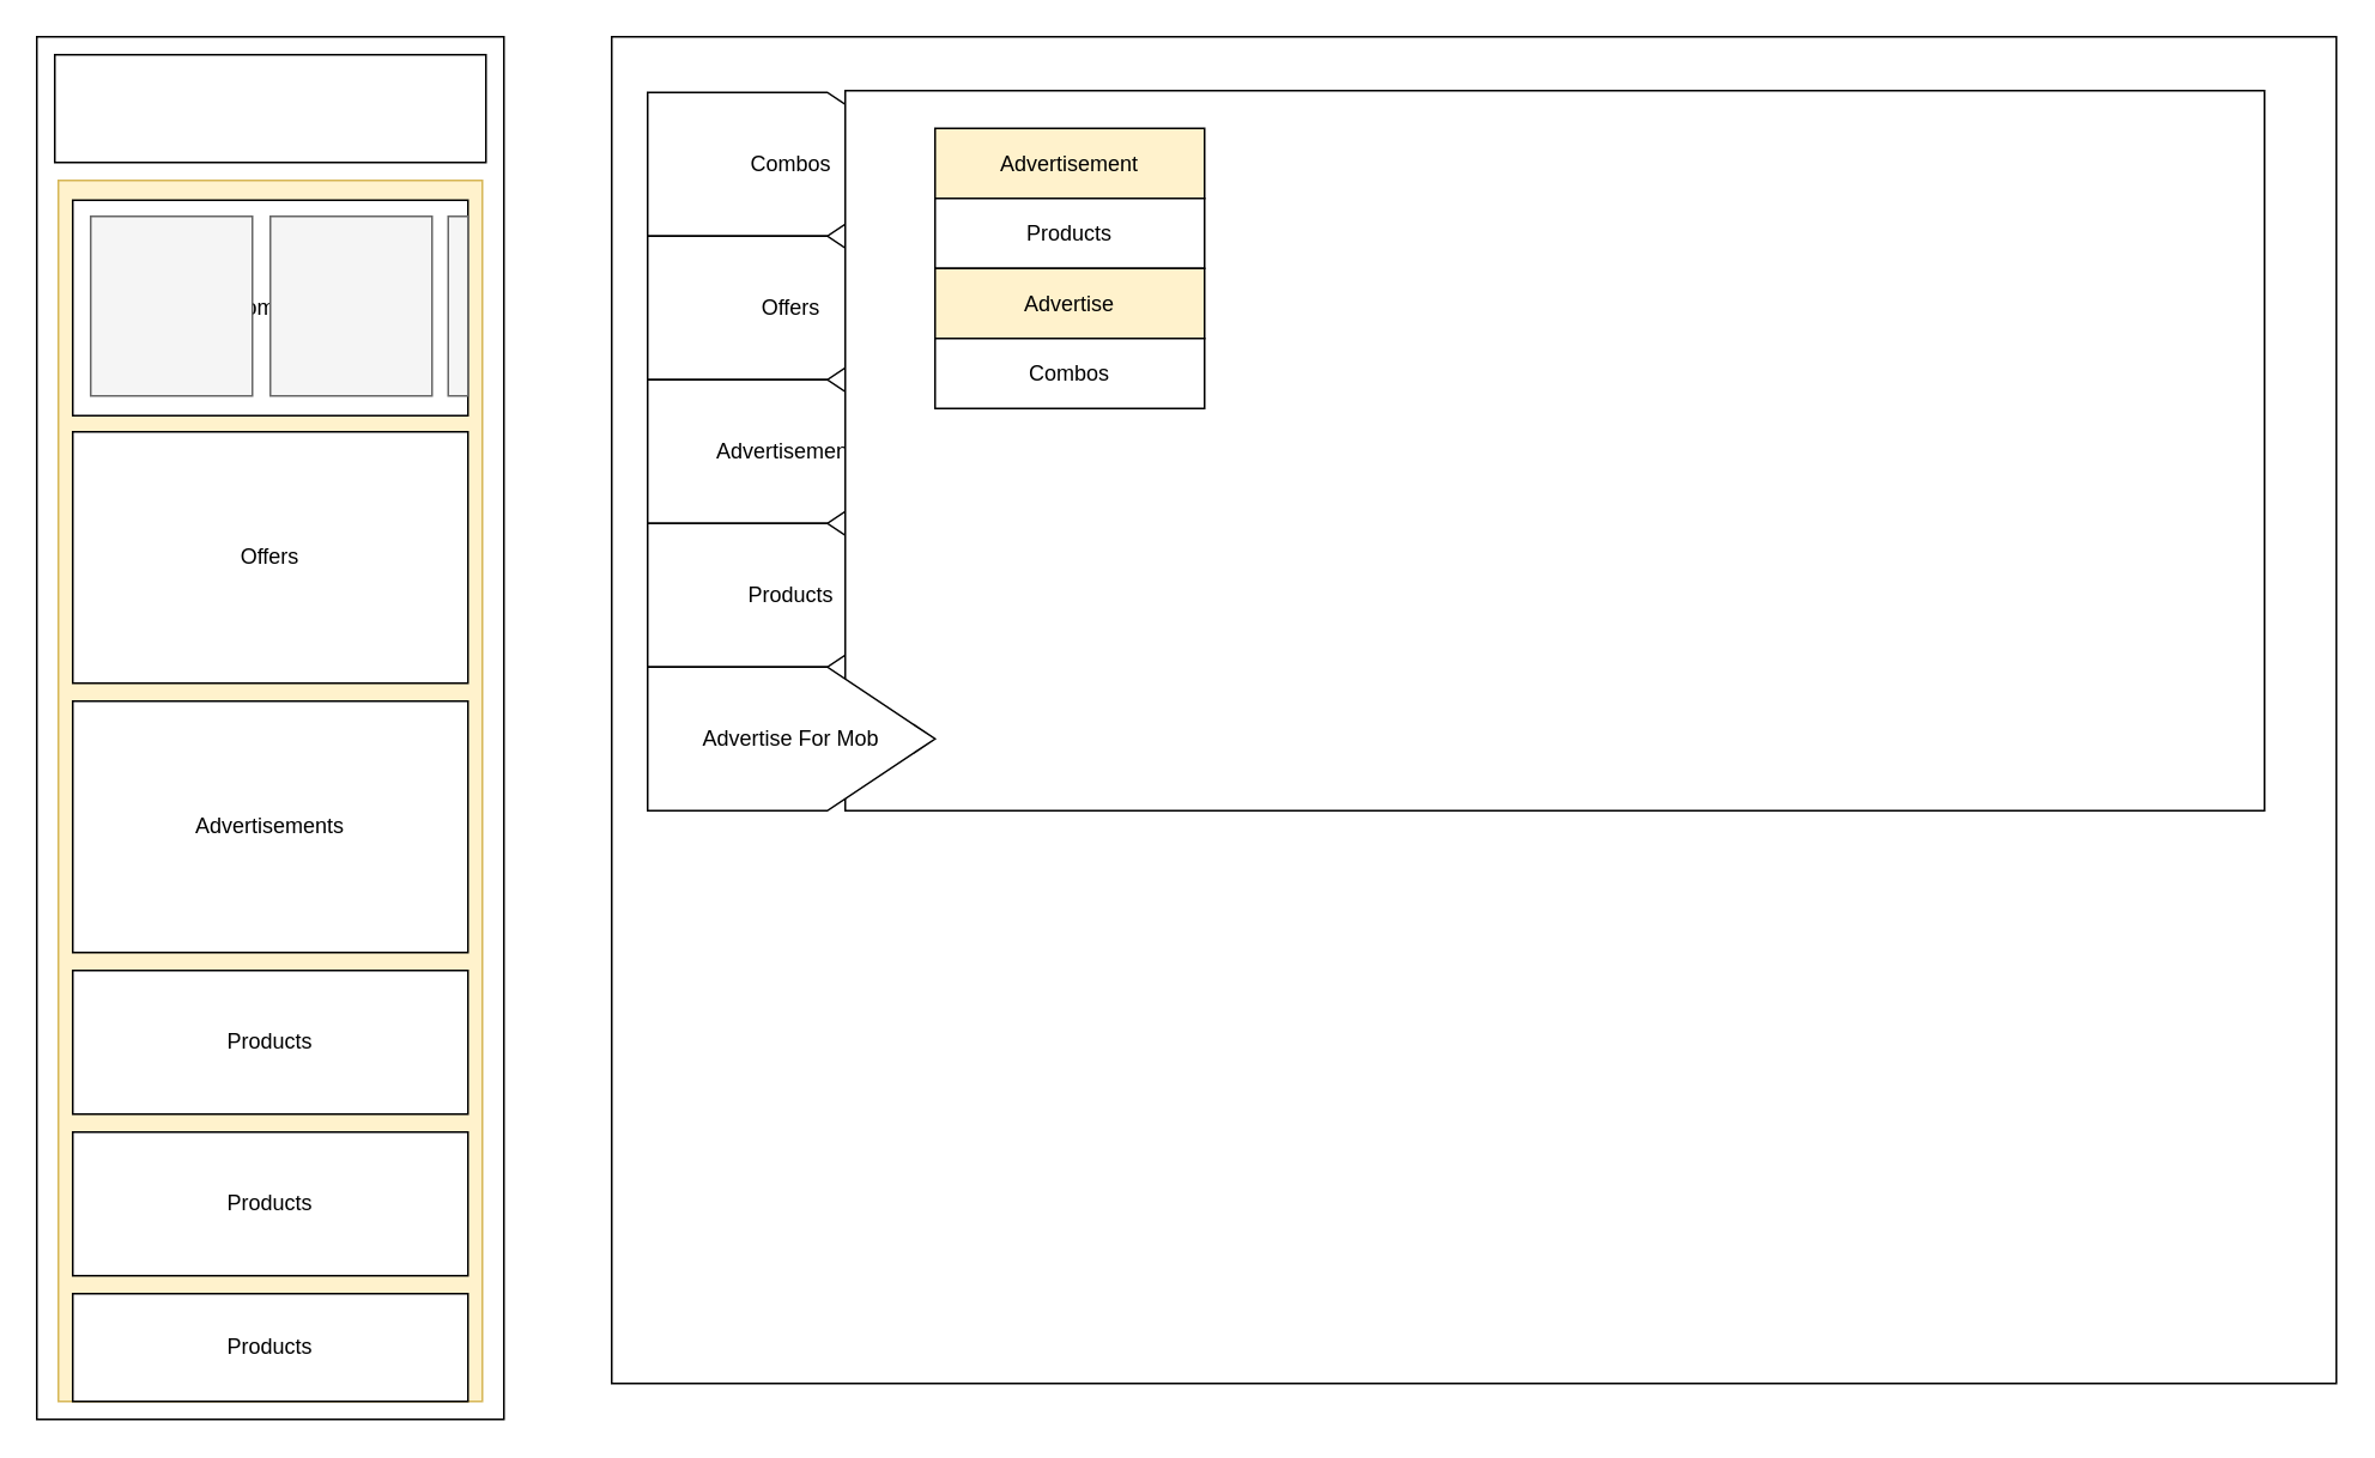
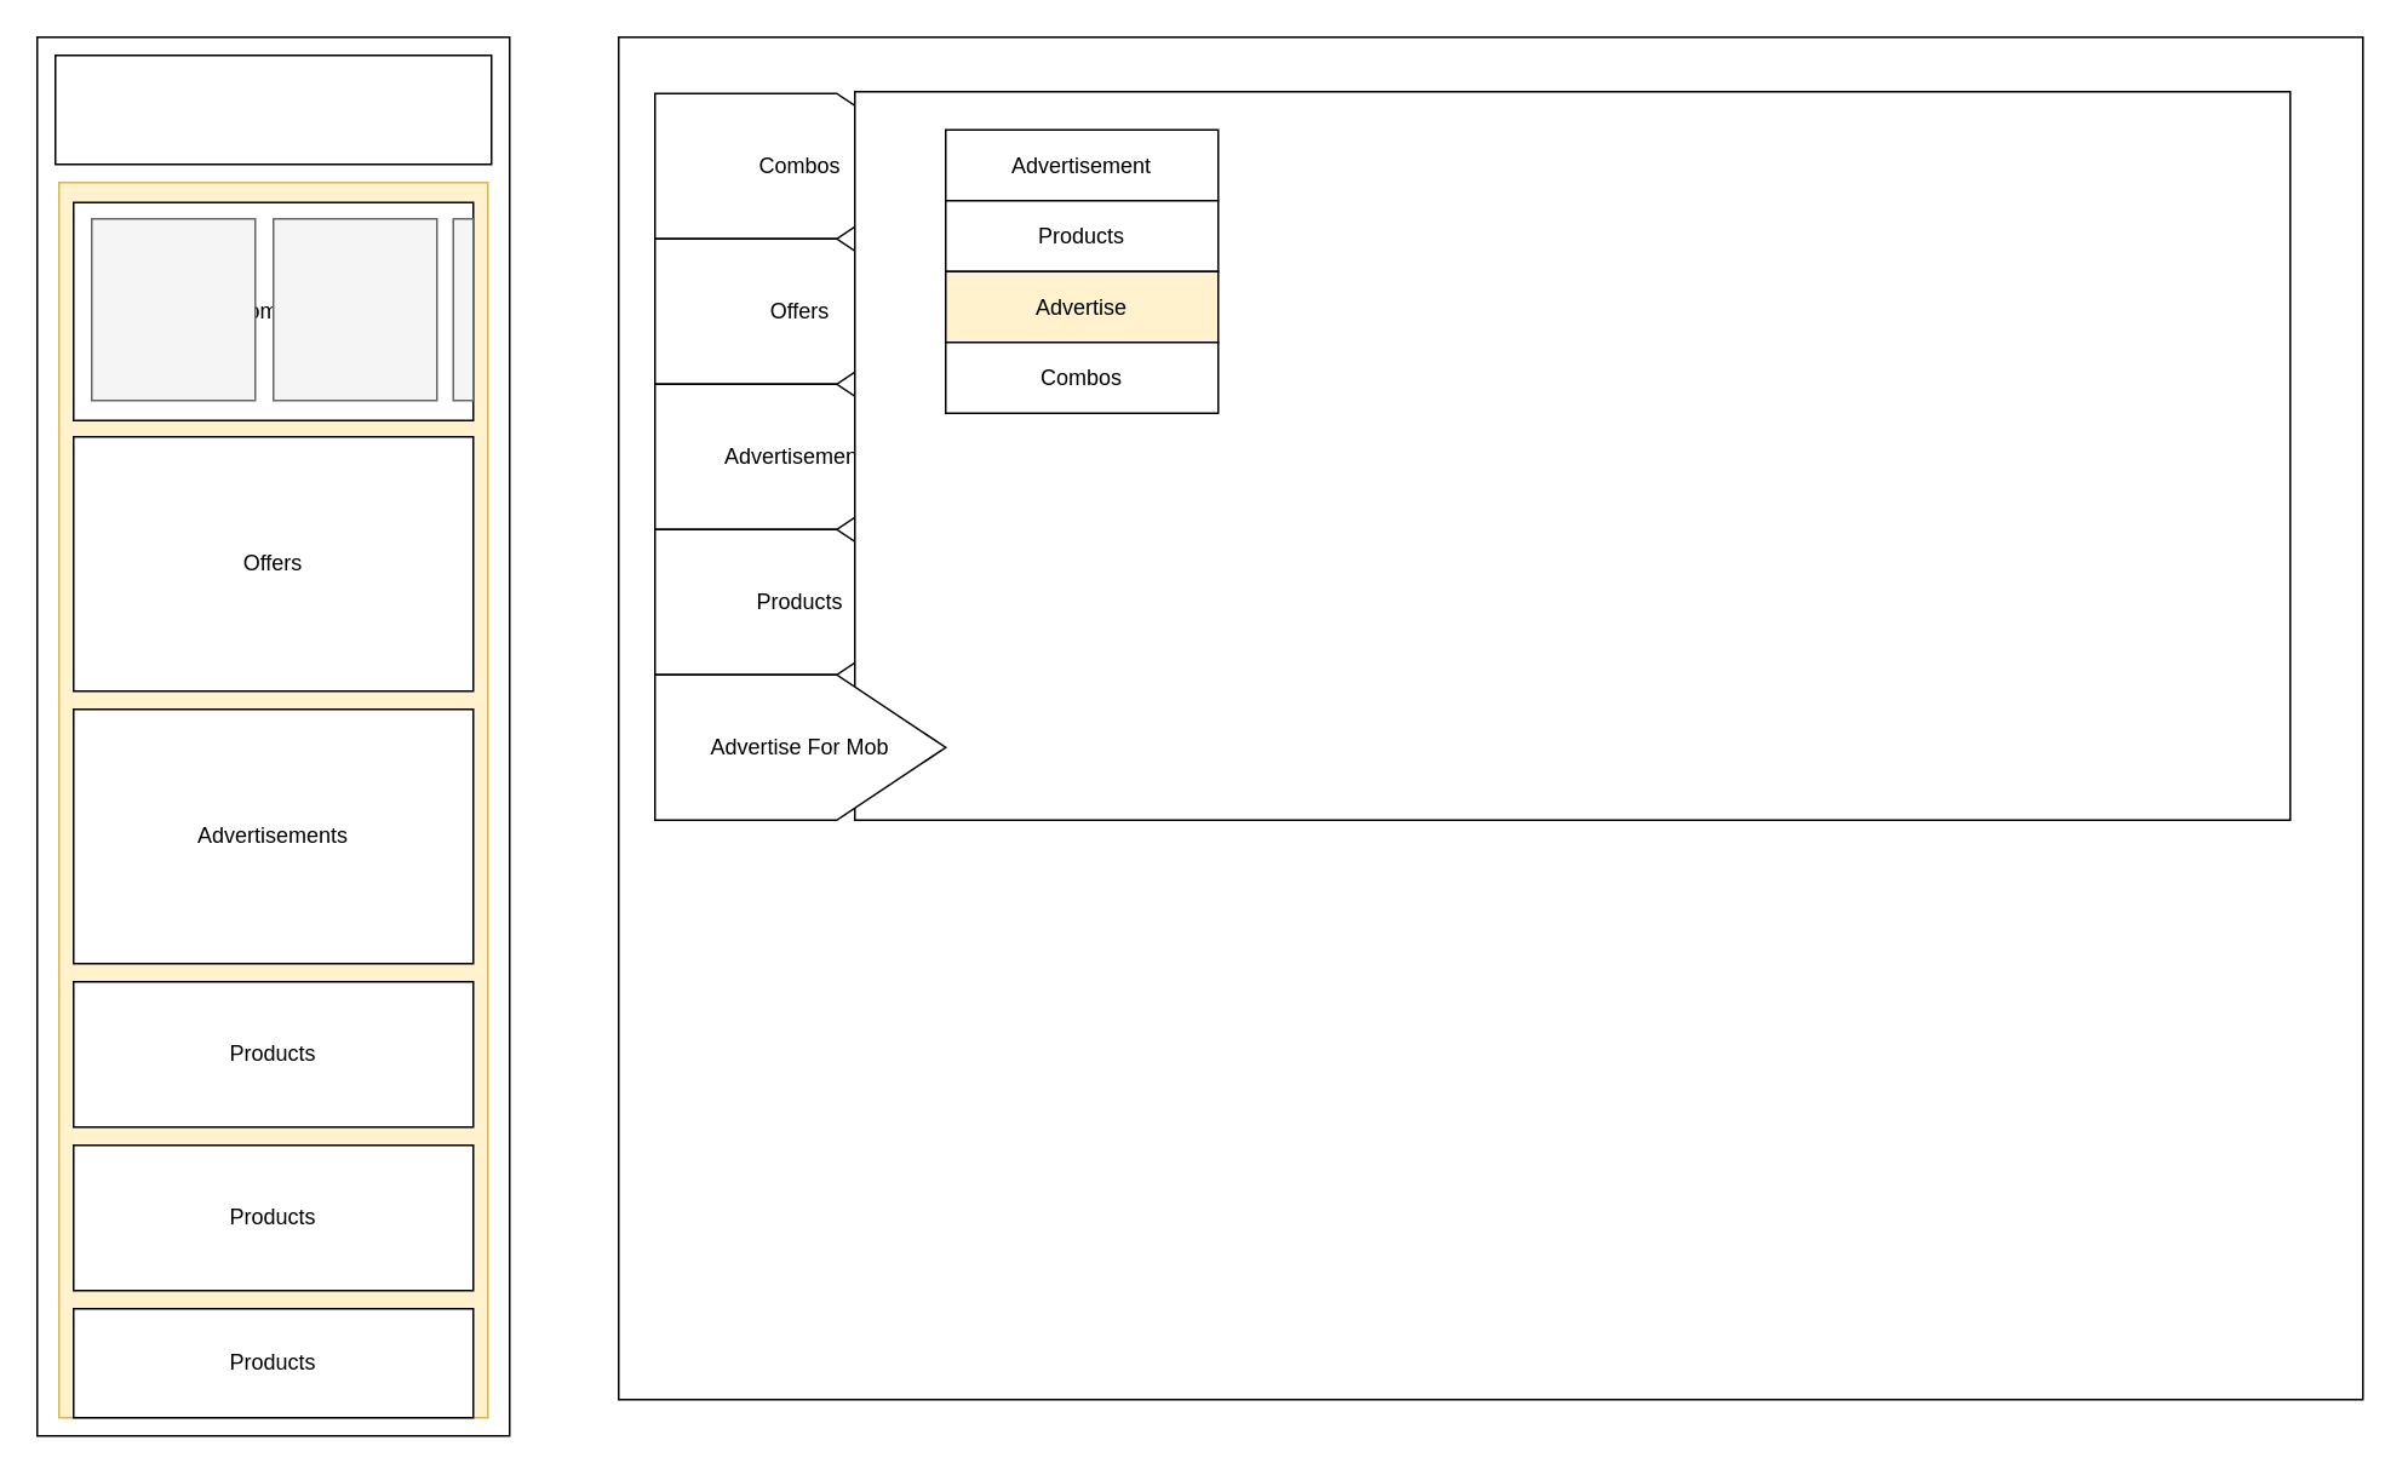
- <mxCell id="21" value="Advertisement" style="rounded=0;whiteSpace=wrap;html=1;fillColor=#fff2cc;" vertex="1" parent="1"><mxGeometry x="520" y="71" width="150" height="39" as="geometry" /></mxCell>
+ <mxCell id="21" value="Advertisement" style="rounded=0;whiteSpace=wrap;html=1;" vertex="1" parent="1"><mxGeometry x="520" y="71" width="150" height="39" as="geometry" /></mxCell>
